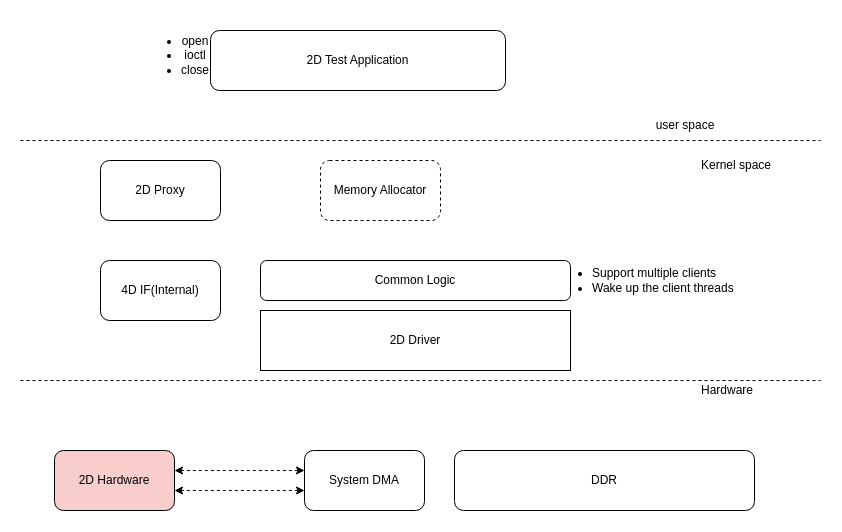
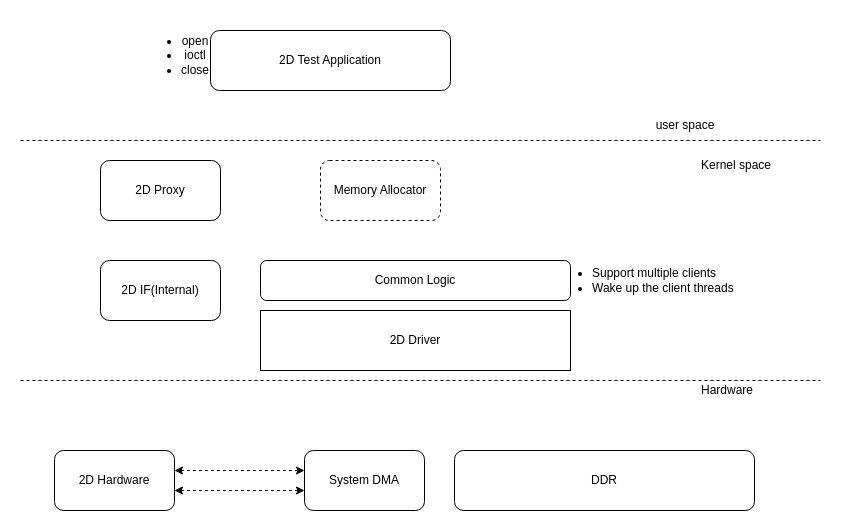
- <mxCell id="7" value="2D Test Application" style="rounded=1;whiteSpace=wrap;html=1;" vertex="1" parent="1"><mxGeometry x="210" y="30" width="295" height="60" as="geometry" /></mxCell>
+ <mxCell id="7" value="2D Test Application" style="rounded=1;whiteSpace=wrap;html=1;" vertex="1" parent="1"><mxGeometry x="210" y="30" width="240" height="60" as="geometry" /></mxCell>
- <mxCell id="17" value="4D IF(Internal)" style="rounded=1;whiteSpace=wrap;html=1;" vertex="1" parent="1"><mxGeometry x="100" y="260" width="120" height="60" as="geometry" /></mxCell>
+ <mxCell id="17" value="2D IF(Internal)" style="rounded=1;whiteSpace=wrap;html=1;" vertex="1" parent="1"><mxGeometry x="100" y="260" width="120" height="60" as="geometry" /></mxCell>
- <mxCell id="11" value="2D Hardware" style="rounded=1;whiteSpace=wrap;html=1;fillColor=#f8cecc;" vertex="1" parent="1"><mxGeometry x="54" y="450" width="120" height="60" as="geometry" /></mxCell>
+ <mxCell id="11" value="2D Hardware" style="rounded=1;whiteSpace=wrap;html=1;" vertex="1" parent="1"><mxGeometry x="54" y="450" width="120" height="60" as="geometry" /></mxCell>
